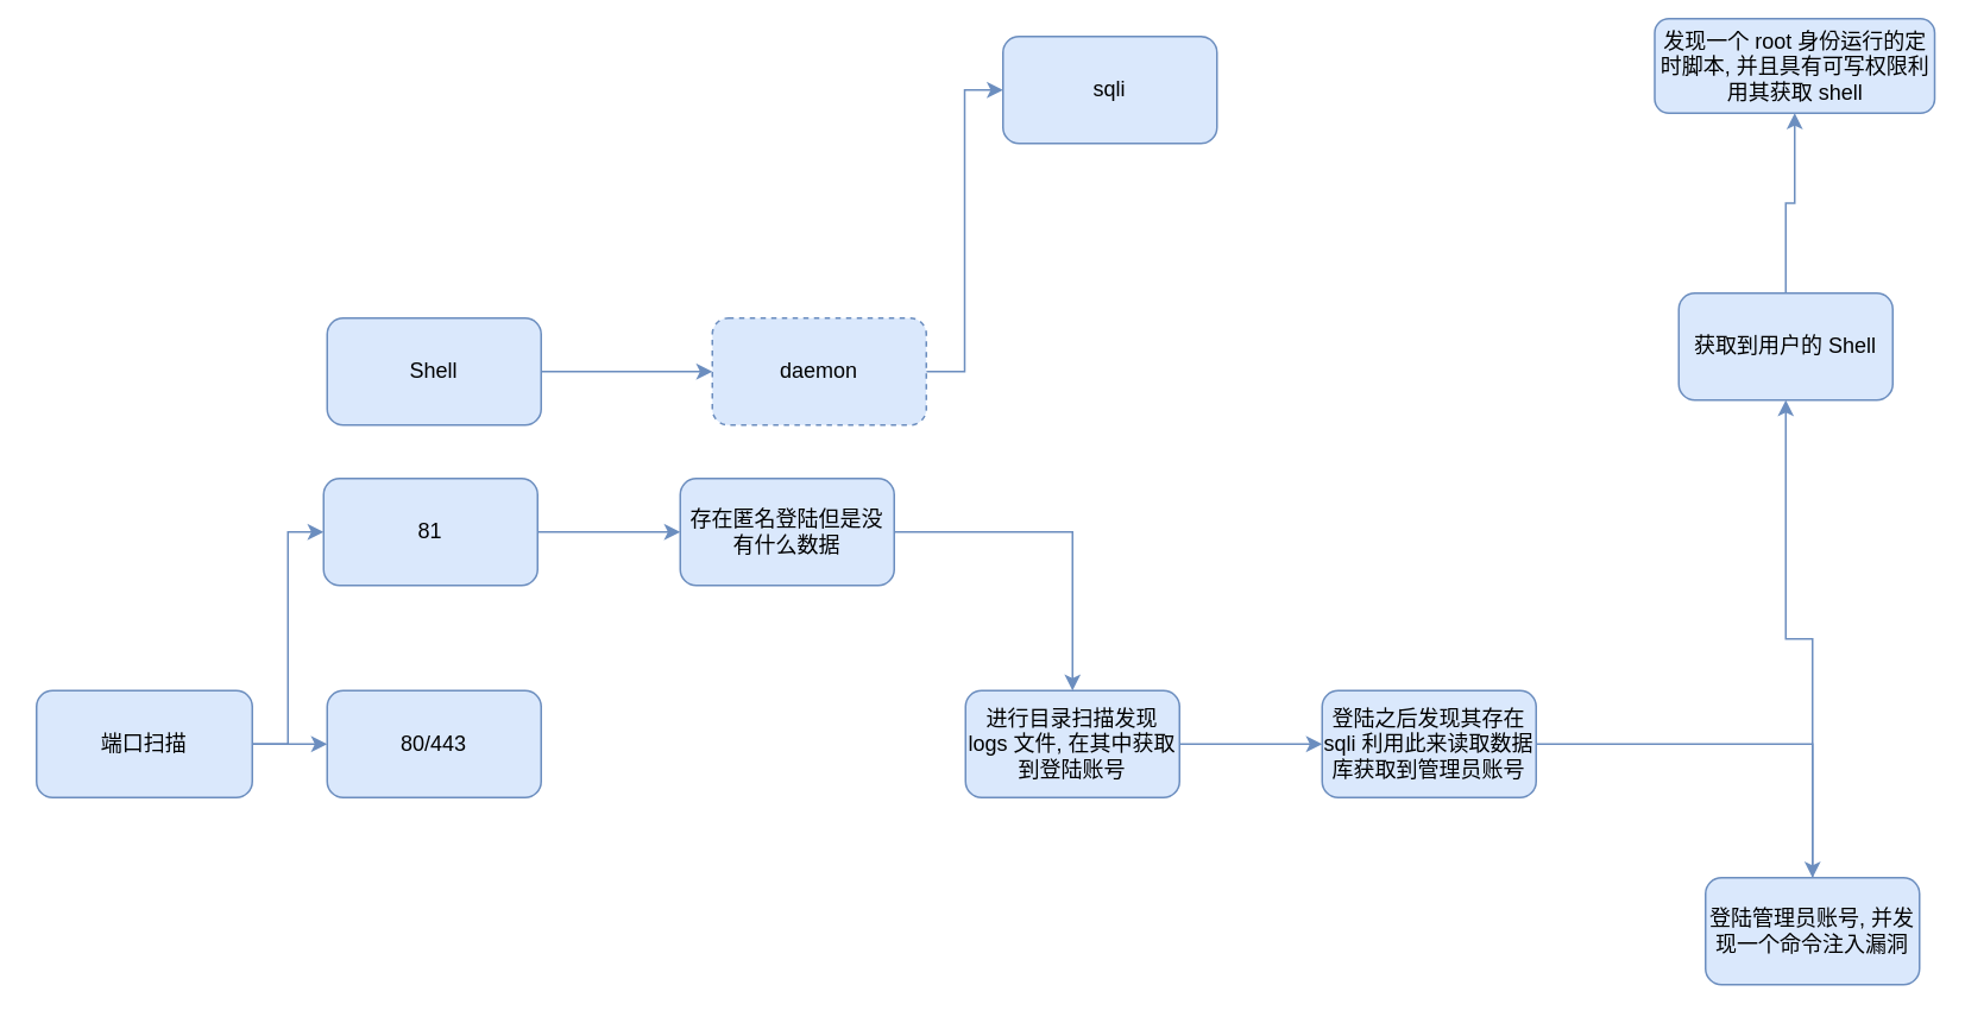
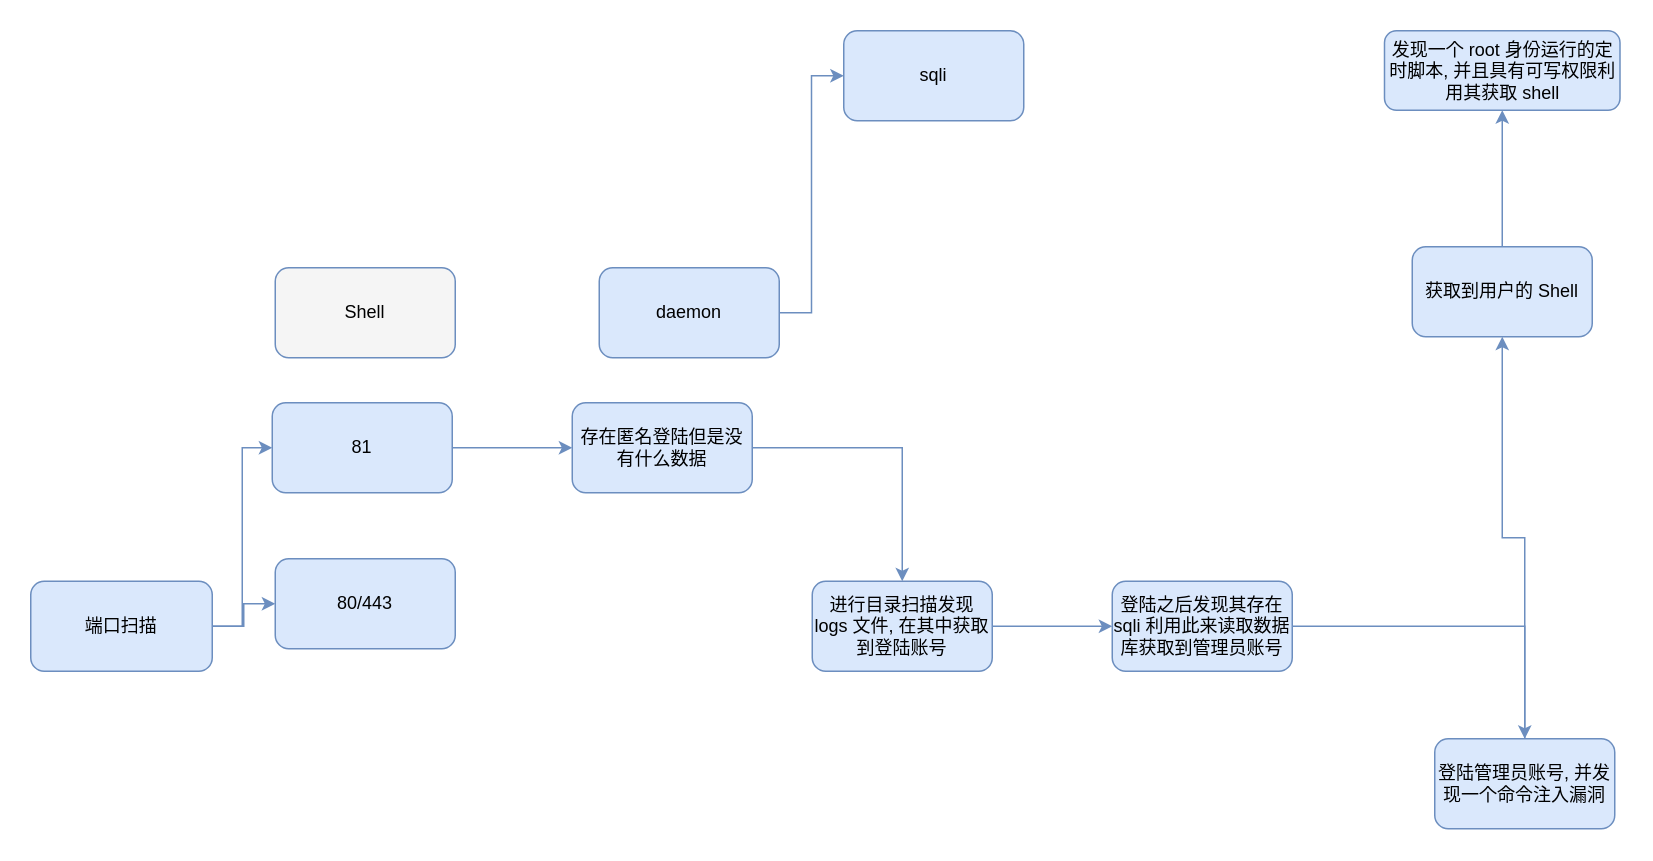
- <mxCell id="23" value="发现一个 root 身份运行的定时脚本, 并且具有可写权限利用其获取 shell" style="whiteSpace=wrap;html=1;rounded=1;fillColor=#dae8fc;strokeColor=#6c8ebf;" vertex="1" parent="1"><mxGeometry x="927.5" y="10" width="157" height="53" as="geometry" /></mxCell>
+ <mxCell id="23" value="发现一个 root 身份运行的定时脚本, 并且具有可写权限利用其获取 shell" style="whiteSpace=wrap;html=1;rounded=1;fillColor=#dae8fc;strokeColor=#6c8ebf;" vertex="1" parent="1"><mxGeometry x="922.5" y="20" width="157" height="53" as="geometry" /></mxCell>
- <mxCell id="19" value="Shell" style="whiteSpace=wrap;html=1;rounded=1;fillColor=#dae8fc;strokeColor=#6c8ebf;" vertex="1" parent="1"><mxGeometry x="183" y="178" width="120" height="60" as="geometry" /></mxCell>
+ <mxCell id="19" value="Shell" style="whiteSpace=wrap;html=1;rounded=1;fillColor=#f5f5f5;strokeColor=#6c8ebf;" vertex="1" parent="1"><mxGeometry x="183" y="178" width="120" height="60" as="geometry" /></mxCell>
- <mxCell id="18" value="" style="edgeStyle=orthogonalEdgeStyle;rounded=0;orthogonalLoop=1;jettySize=auto;html=1;fillColor=#dae8fc;strokeColor=#6c8ebf;" edge="1" parent="1" source="19" target="21"><mxGeometry relative="1" as="geometry" /></mxCell>
- <mxCell id="21" value="daemon" style="whiteSpace=wrap;html=1;rounded=1;fillColor=#dae8fc;strokeColor=#6c8ebf;dashed=1;" vertex="1" parent="1"><mxGeometry x="399" y="178" width="120" height="60" as="geometry" /></mxCell>
+ <mxCell id="21" value="daemon" style="whiteSpace=wrap;html=1;rounded=1;fillColor=#dae8fc;strokeColor=#6c8ebf;" vertex="1" parent="1"><mxGeometry x="399" y="178" width="120" height="60" as="geometry" /></mxCell>
- <mxCell id="7" value="80/443" style="whiteSpace=wrap;html=1;rounded=1;fillColor=#dae8fc;strokeColor=#6c8ebf;" vertex="1" parent="1"><mxGeometry x="183" y="387" width="120" height="60" as="geometry" /></mxCell>
+ <mxCell id="7" value="80/443" style="whiteSpace=wrap;html=1;rounded=1;fillColor=#dae8fc;strokeColor=#6c8ebf;" vertex="1" parent="1"><mxGeometry x="183" y="372" width="120" height="60" as="geometry" /></mxCell>
